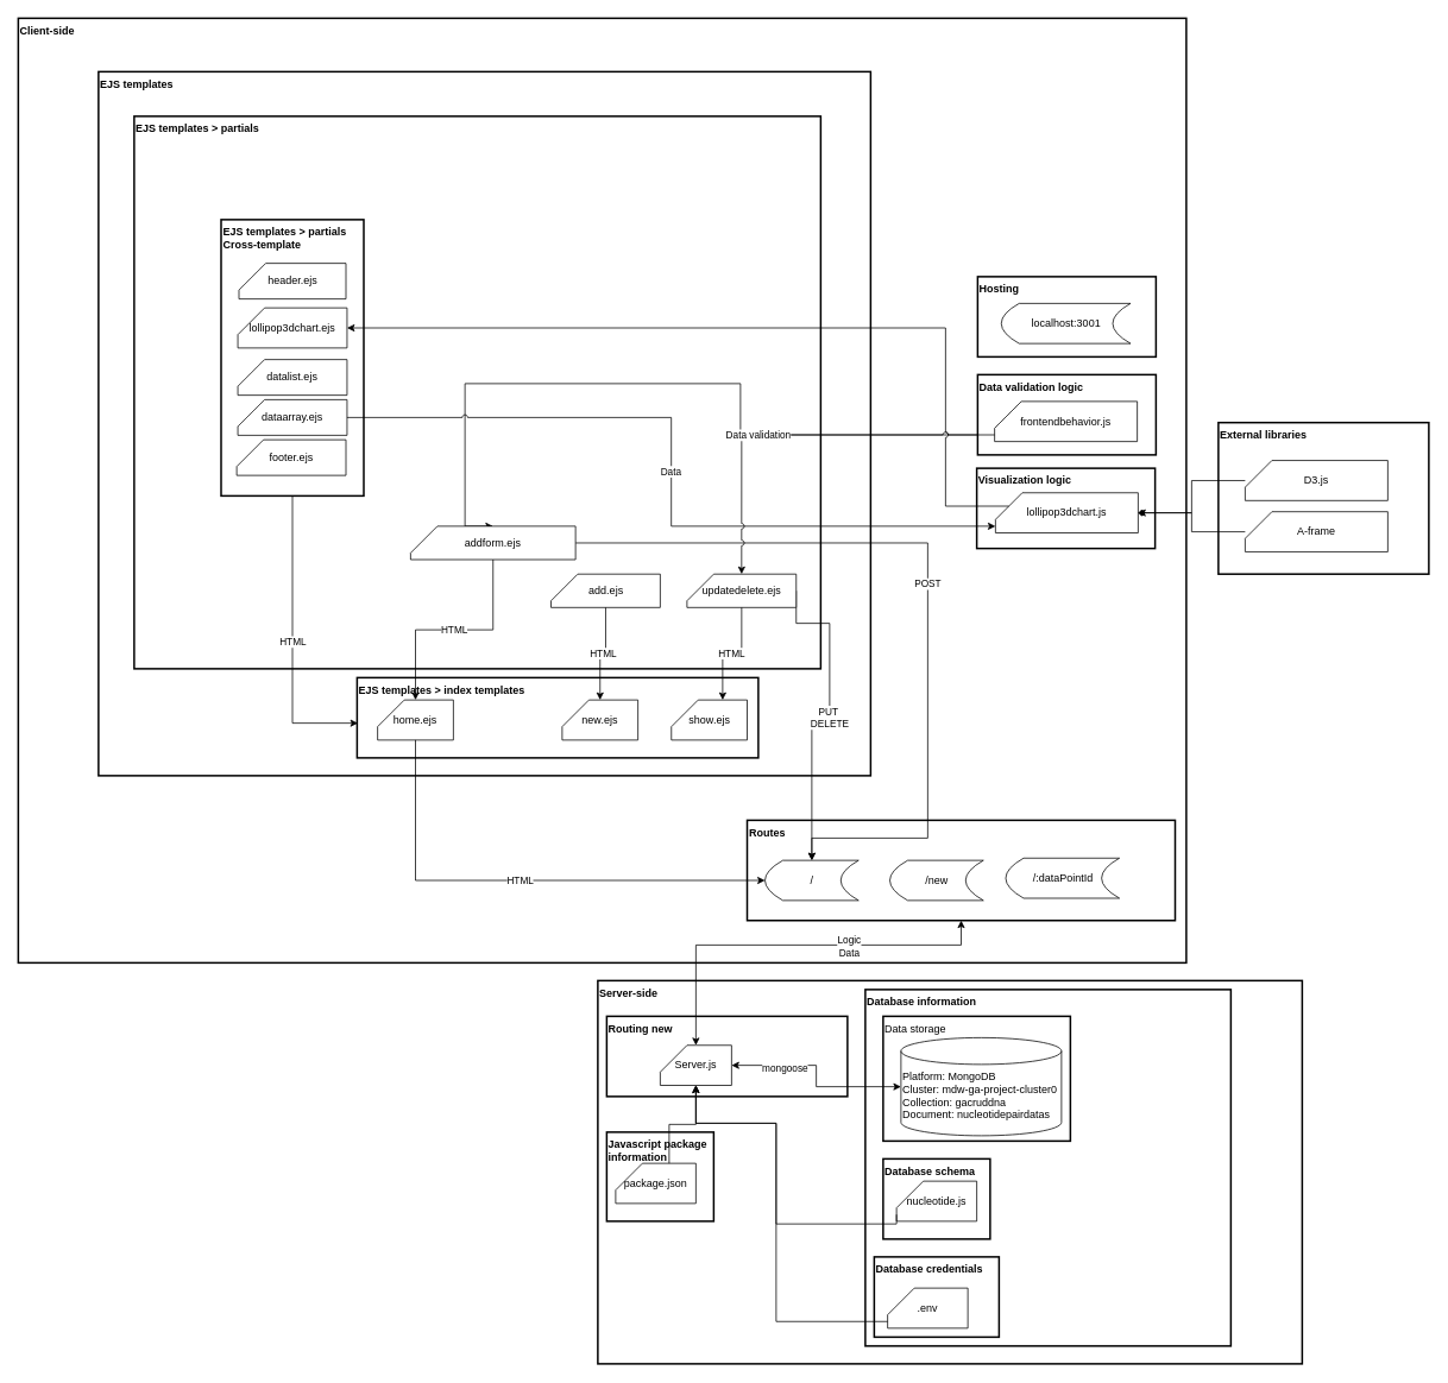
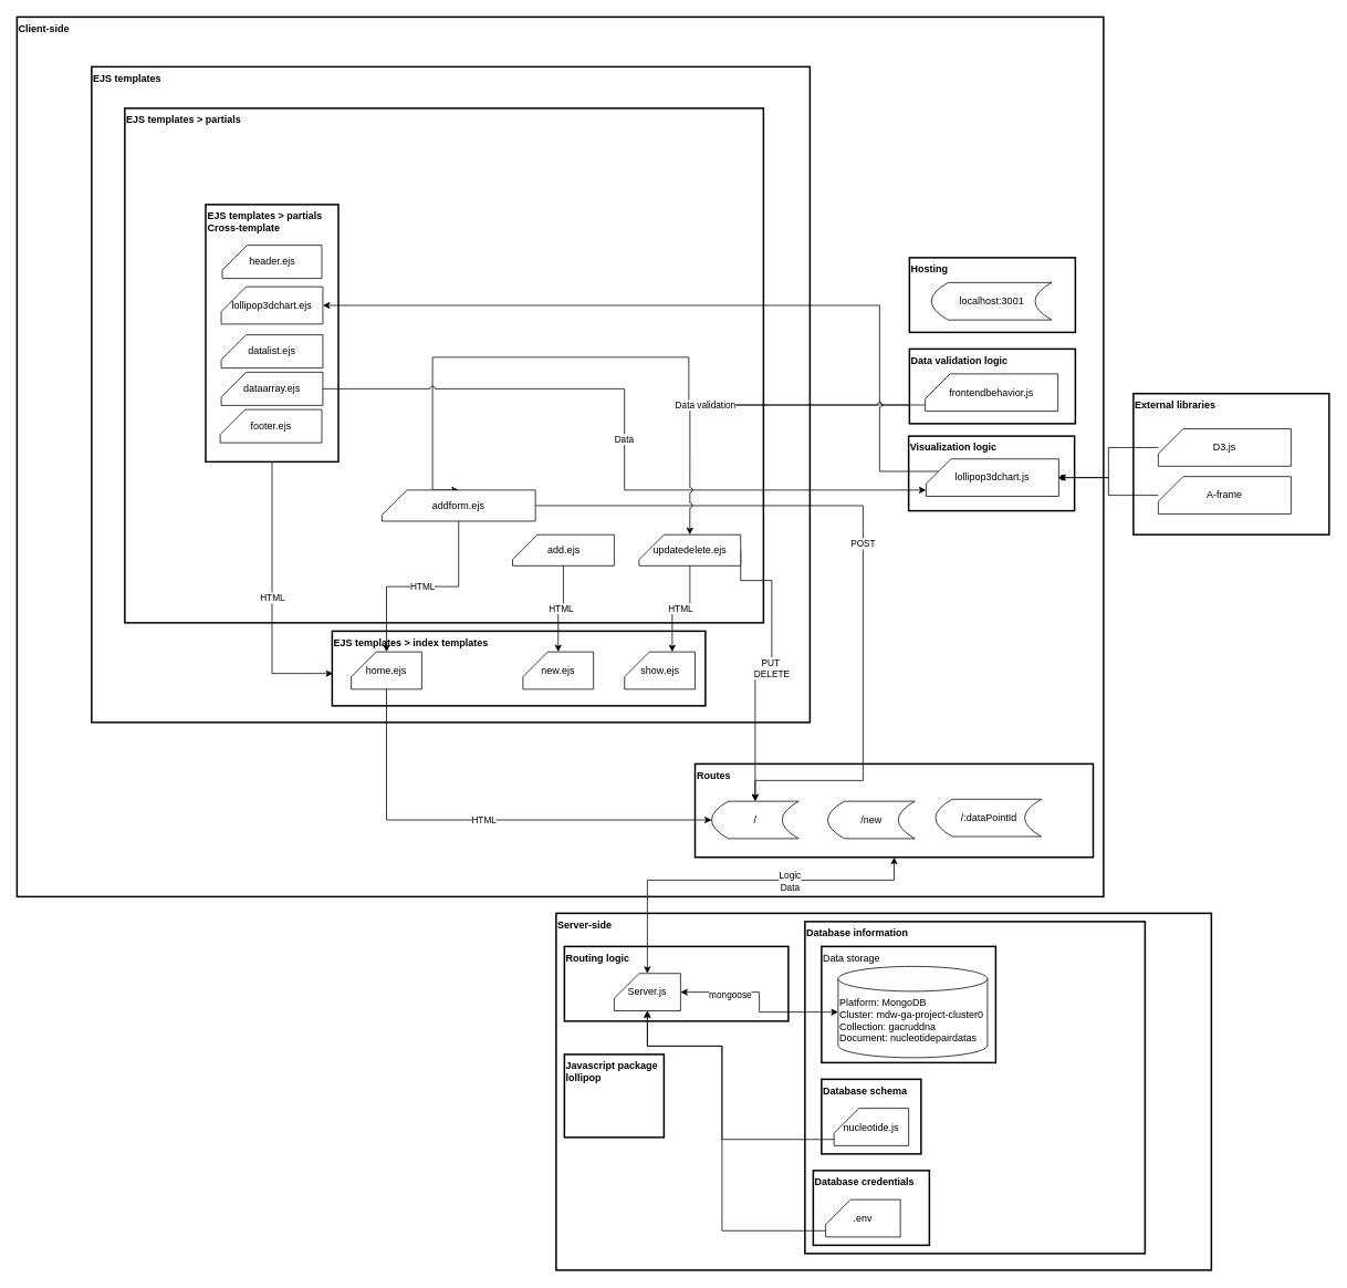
- <mxCell id="10" value="Routing new" style="rounded=0;whiteSpace=wrap;html=1;align=left;verticalAlign=top;strokeWidth=2;fontStyle=1" vertex="1" parent="1"><mxGeometry x="680" y="1140" width="270" height="90" as="geometry" /></mxCell>
+ <mxCell id="10" value="Routing logic" style="rounded=0;whiteSpace=wrap;html=1;align=left;verticalAlign=top;strokeWidth=2;fontStyle=1" vertex="1" parent="1"><mxGeometry x="680" y="1140" width="270" height="90" as="geometry" /></mxCell>
- <mxCell id="21" value="" style="endArrow=classic;html=1;rounded=0;exitX=0;exitY=0;exitDx=60;exitDy=0;exitPerimeter=0;entryX=0.5;entryY=1;entryDx=0;entryDy=0;entryPerimeter=0;edgeStyle=orthogonalEdgeStyle;" edge="1" parent="1" source="20" target="13"><mxGeometry width="50" height="50" relative="1" as="geometry"><mxPoint x="1050" y="1160" as="sourcePoint" /><mxPoint x="1100" y="1110" as="targetPoint" /></mxGeometry></mxCell>
- <mxCell id="19" value="Javascript package information" style="rounded=0;whiteSpace=wrap;html=1;align=left;verticalAlign=top;strokeWidth=2;fontStyle=1" vertex="1" parent="1"><mxGeometry x="680" y="1270" width="120" height="100" as="geometry" /></mxCell>
+ <mxCell id="19" value="Javascript package lollipop" style="rounded=0;whiteSpace=wrap;html=1;align=left;verticalAlign=top;strokeWidth=2;fontStyle=1" vertex="1" parent="1"><mxGeometry x="680" y="1270" width="120" height="100" as="geometry" /></mxCell>
- <mxCell id="20" value="package.json" style="shape=card;whiteSpace=wrap;html=1;" vertex="1" parent="1"><mxGeometry x="690" y="1305" width="90" height="45" as="geometry" /></mxCell>
- <mxCell id="26" value="nucleotide.js" style="shape=card;whiteSpace=wrap;html=1;" vertex="1" parent="1"><mxGeometry x="1005" y="1325" width="90" height="45" as="geometry" /></mxCell>
+ <mxCell id="26" value="nucleotide.js" style="shape=card;whiteSpace=wrap;html=1;" vertex="1" parent="1"><mxGeometry x="1005" y="1335" width="90" height="45" as="geometry" /></mxCell>
